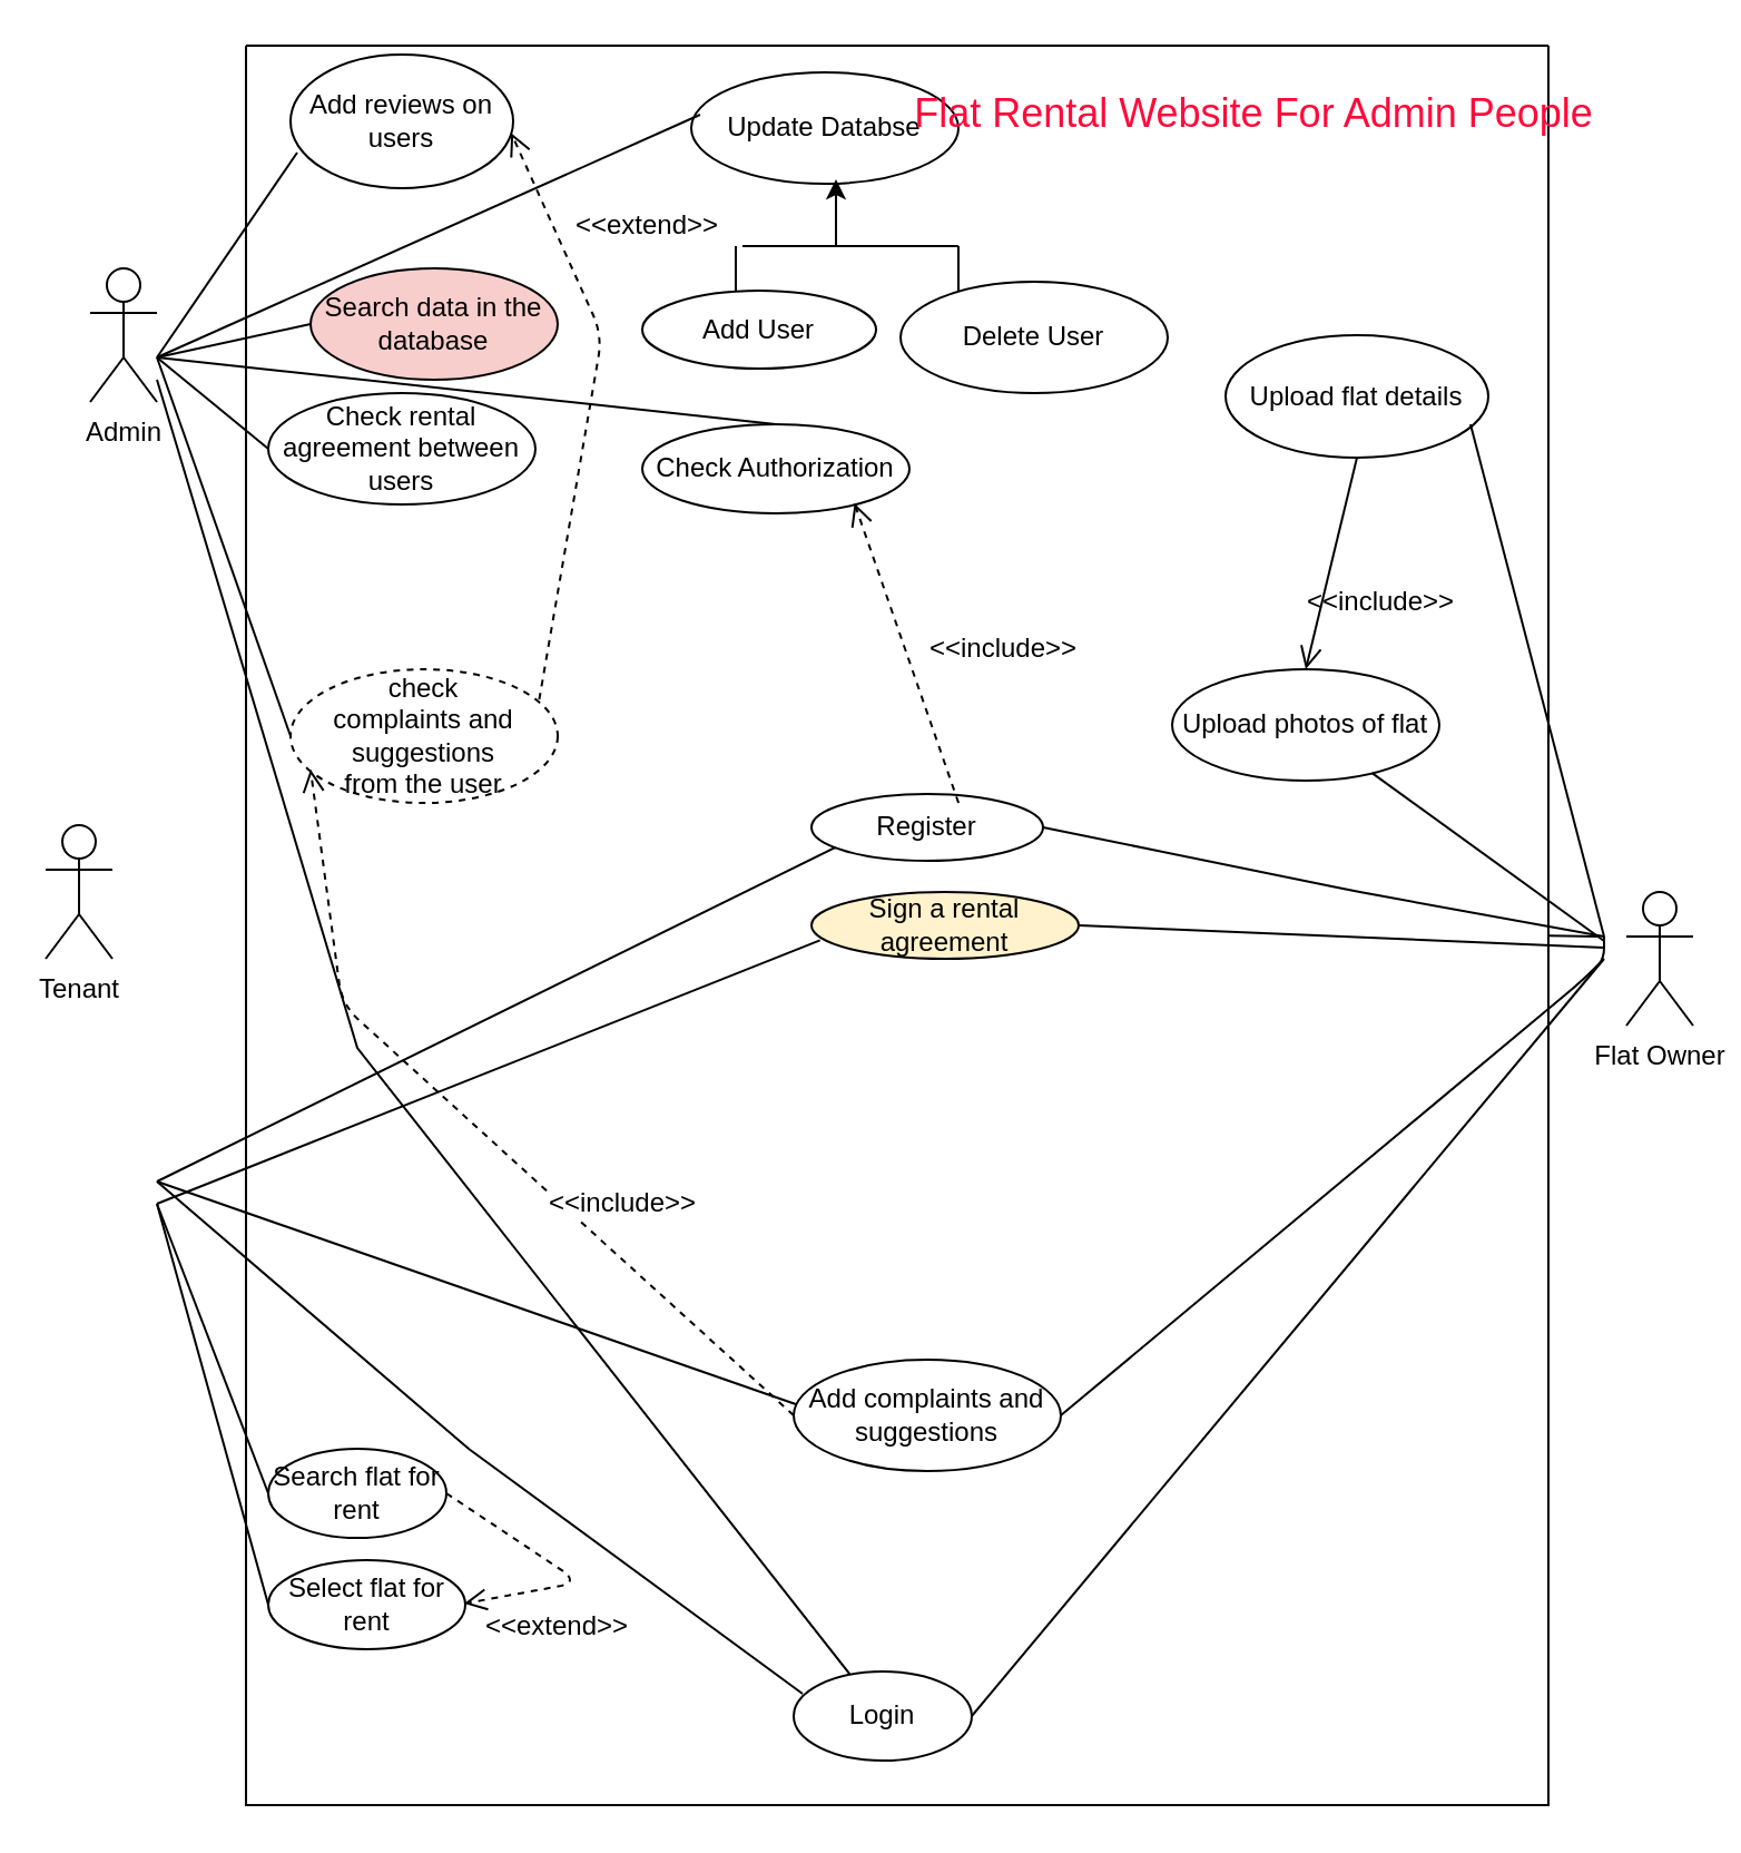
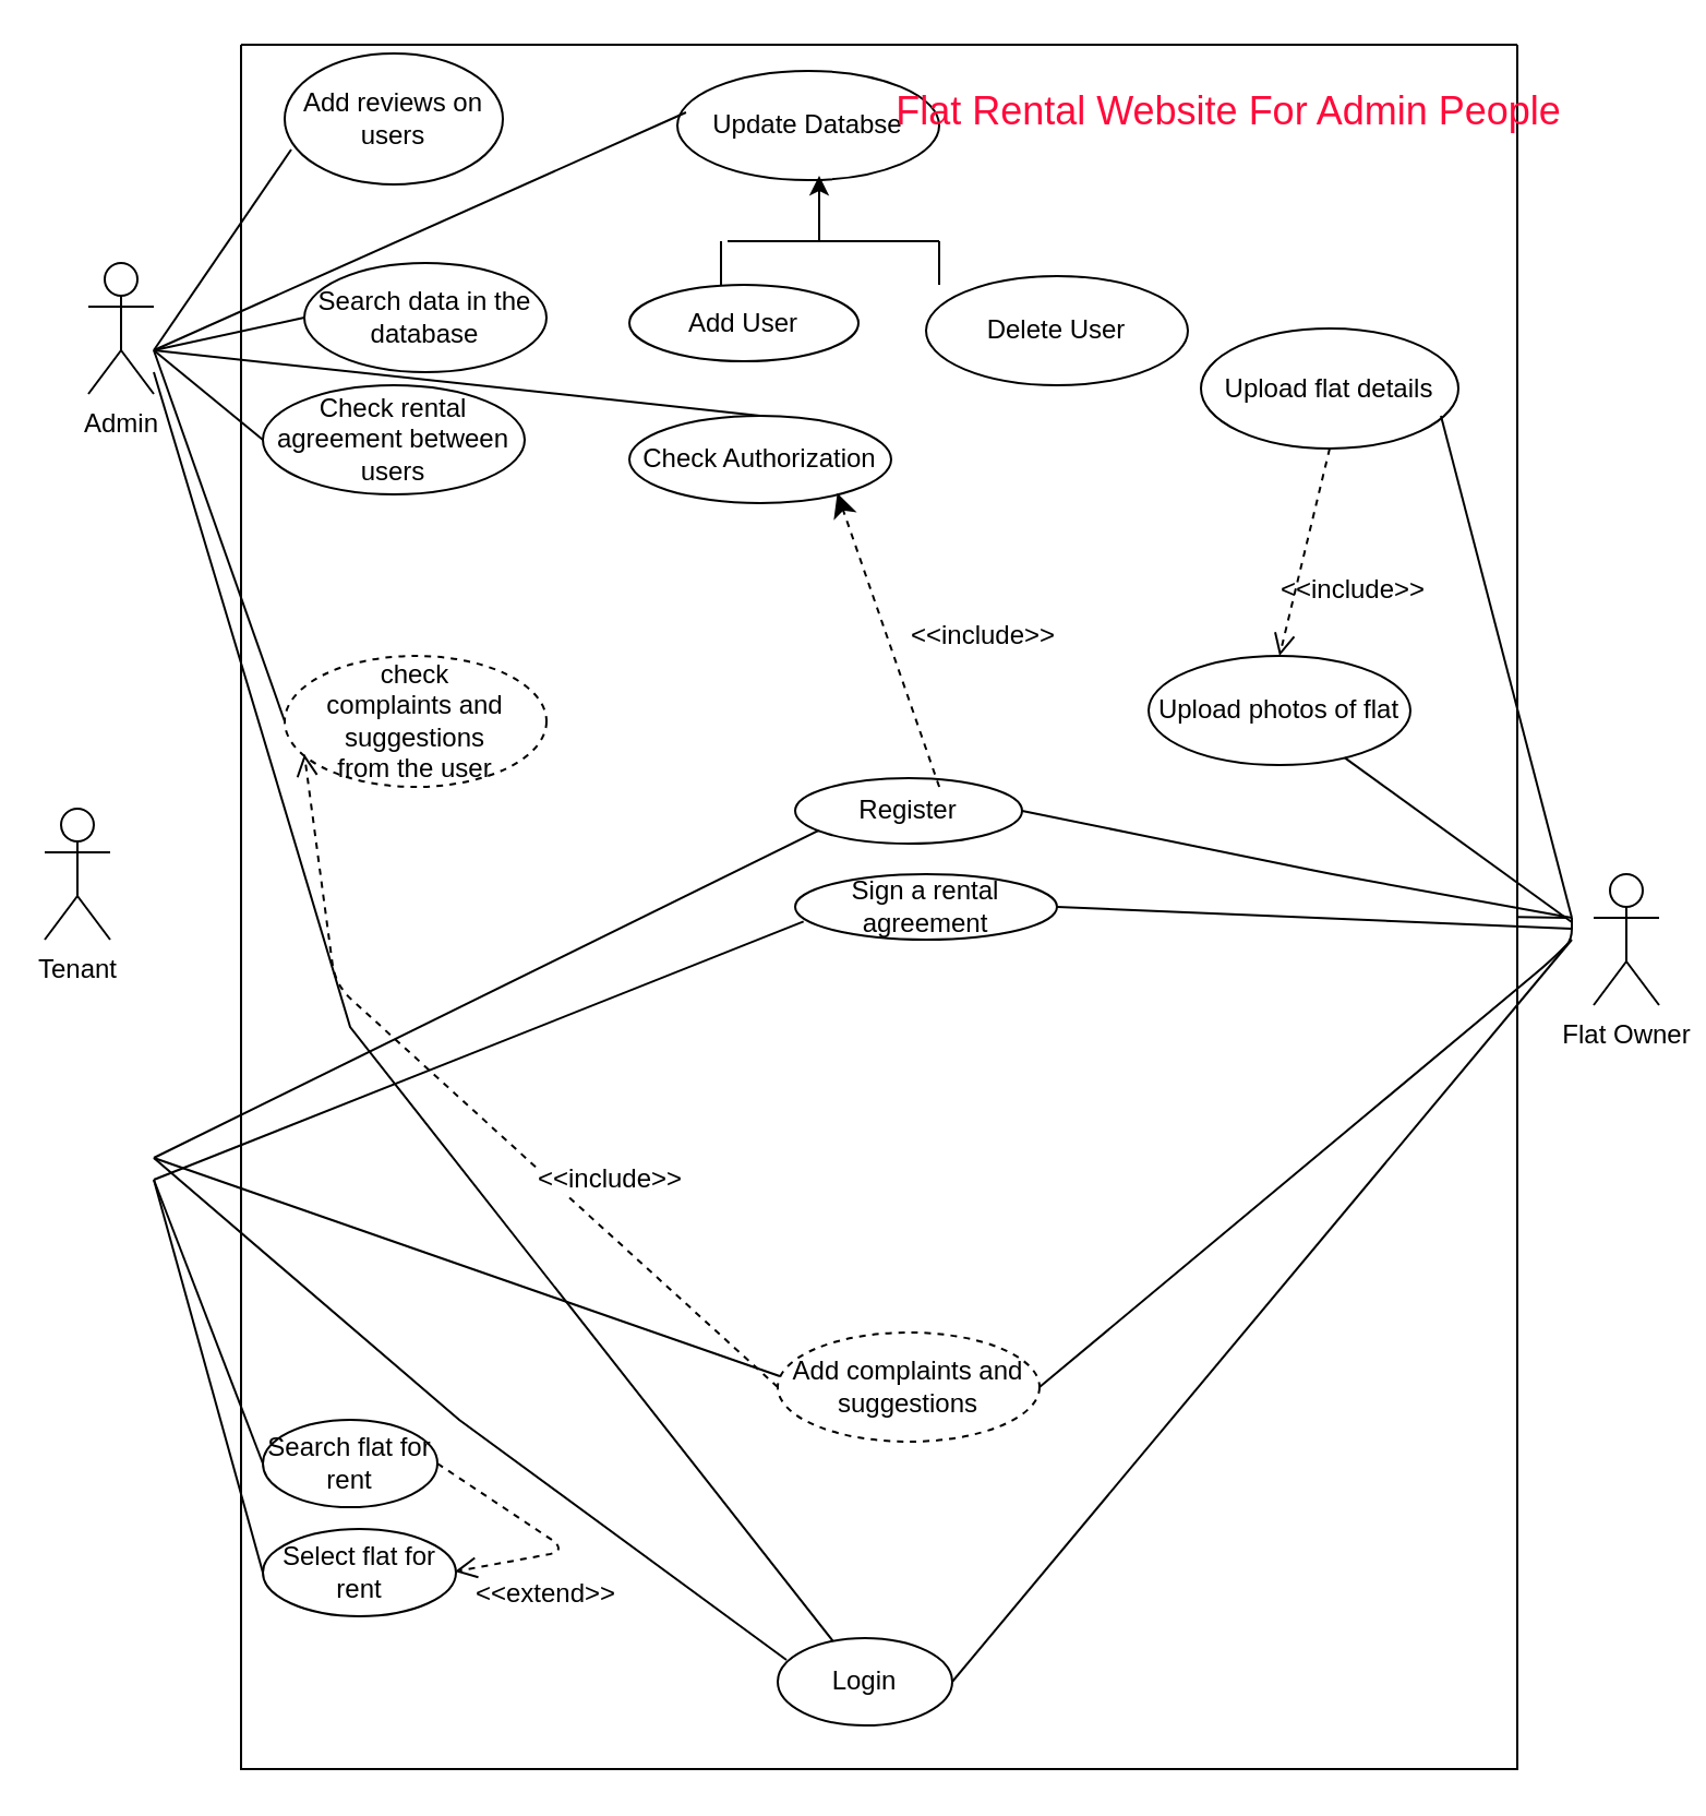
- <mxCell id="9" value="Search data in the database" style="ellipse;whiteSpace=wrap;html=1;fillColor=#f8cecc;" parent="5" vertex="1"><mxGeometry x="29" y="100" width="111" height="50" as="geometry" /></mxCell>
+ <mxCell id="9" value="Search data in the database" style="ellipse;whiteSpace=wrap;html=1;" parent="5" vertex="1"><mxGeometry x="29" y="100" width="111" height="50" as="geometry" /></mxCell>
- <mxCell id="7" value="Delete User" style="ellipse;whiteSpace=wrap;html=1;" parent="5" vertex="1"><mxGeometry x="294" y="106" width="120" height="50" as="geometry" /></mxCell>
+ <mxCell id="7" value="Delete User" style="ellipse;whiteSpace=wrap;html=1;" parent="5" vertex="1"><mxGeometry x="314" y="106" width="120" height="50" as="geometry" /></mxCell>
- <mxCell id="25" value="&lt;font color=&quot;#000000&quot;&gt;&amp;lt;&amp;lt;include&amp;gt;&amp;gt;&lt;/font&gt;" style="html=1;verticalAlign=bottom;endArrow=open;dashed=1;endSize=8;fontSize=12;fontColor=#FF0A3B;exitX=0.635;exitY=0.133;exitDx=0;exitDy=0;exitPerimeter=0;entryX=0.794;entryY=0.886;entryDx=0;entryDy=0;entryPerimeter=0;" parent="5" source="15" target="8" edge="1"><mxGeometry x="-0.296" y="-39" relative="1" as="geometry"><mxPoint x="345" y="270" as="sourcePoint" /><mxPoint x="265" y="270" as="targetPoint" /><mxPoint as="offset" /></mxGeometry></mxCell>
+ <mxCell id="25" value="&lt;font color=&quot;#000000&quot;&gt;&amp;lt;&amp;lt;include&amp;gt;&amp;gt;&lt;/font&gt;" style="html=1;verticalAlign=bottom;endArrow=classic;dashed=1;endSize=8;fontSize=12;fontColor=#FF0A3B;exitX=0.635;exitY=0.133;exitDx=0;exitDy=0;exitPerimeter=0;entryX=0.794;entryY=0.886;entryDx=0;entryDy=0;entryPerimeter=0;" parent="5" source="15" target="8" edge="1"><mxGeometry x="-0.296" y="-39" relative="1" as="geometry"><mxPoint x="345" y="270" as="sourcePoint" /><mxPoint x="265" y="270" as="targetPoint" /><mxPoint as="offset" /></mxGeometry></mxCell>
- <mxCell id="26" value="&lt;font color=&quot;#000000&quot;&gt;&amp;lt;&amp;lt;extend&amp;gt;&amp;gt;&lt;/font&gt;" style="html=1;verticalAlign=bottom;endArrow=open;dashed=1;endSize=8;fontSize=12;fontColor=#FF0A3B;exitX=0.931;exitY=0.226;exitDx=0;exitDy=0;exitPerimeter=0;entryX=0.991;entryY=0.587;entryDx=0;entryDy=0;entryPerimeter=0;" parent="5" source="10" target="11" edge="1"><mxGeometry x="0.463" y="-35" relative="1" as="geometry"><mxPoint x="133.32" y="290.02" as="sourcePoint" /><mxPoint x="121.3" y="44.26" as="targetPoint" /><Array as="points"><mxPoint x="160" y="130" /></Array><mxPoint as="offset" /></mxGeometry></mxCell>
- <mxCell id="21" value="" style="html=1;verticalAlign=bottom;endArrow=open;dashed=0;endSize=8;fontSize=12;fontColor=#FF0A3B;exitX=0.5;exitY=1;exitDx=0;exitDy=0;entryX=0.5;entryY=0;entryDx=0;entryDy=0;" parent="5" source="17" target="16" edge="1"><mxGeometry x="-0.082" y="-20" relative="1" as="geometry"><mxPoint x="270" y="300" as="sourcePoint" /><mxPoint x="190" y="300" as="targetPoint" /><mxPoint as="offset" /></mxGeometry></mxCell>
+ <mxCell id="21" value="" style="html=1;verticalAlign=bottom;endArrow=open;dashed=1;endSize=8;fontSize=12;fontColor=#FF0A3B;exitX=0.5;exitY=1;exitDx=0;exitDy=0;entryX=0.5;entryY=0;entryDx=0;entryDy=0;" parent="5" source="17" target="16" edge="1"><mxGeometry x="-0.082" y="-20" relative="1" as="geometry"><mxPoint x="270" y="300" as="sourcePoint" /><mxPoint x="190" y="300" as="targetPoint" /><mxPoint as="offset" /></mxGeometry></mxCell>
- <mxCell id="22" value="Sign a rental agreement" style="ellipse;whiteSpace=wrap;html=1;fillColor=#fff2cc;" parent="5" vertex="1"><mxGeometry x="254" y="380" width="120" height="30" as="geometry" /></mxCell>
+ <mxCell id="22" value="Sign a rental agreement" style="ellipse;whiteSpace=wrap;html=1;" parent="5" vertex="1"><mxGeometry x="254" y="380" width="120" height="30" as="geometry" /></mxCell>
- <mxCell id="18" value="Add complaints and suggestions" style="ellipse;whiteSpace=wrap;html=1;" parent="5" vertex="1"><mxGeometry x="246" y="590" width="120" height="50" as="geometry" /></mxCell>
+ <mxCell id="18" value="Add complaints and suggestions" style="ellipse;whiteSpace=wrap;html=1;dashed=1;" parent="5" vertex="1"><mxGeometry x="246" y="590" width="120" height="50" as="geometry" /></mxCell>
